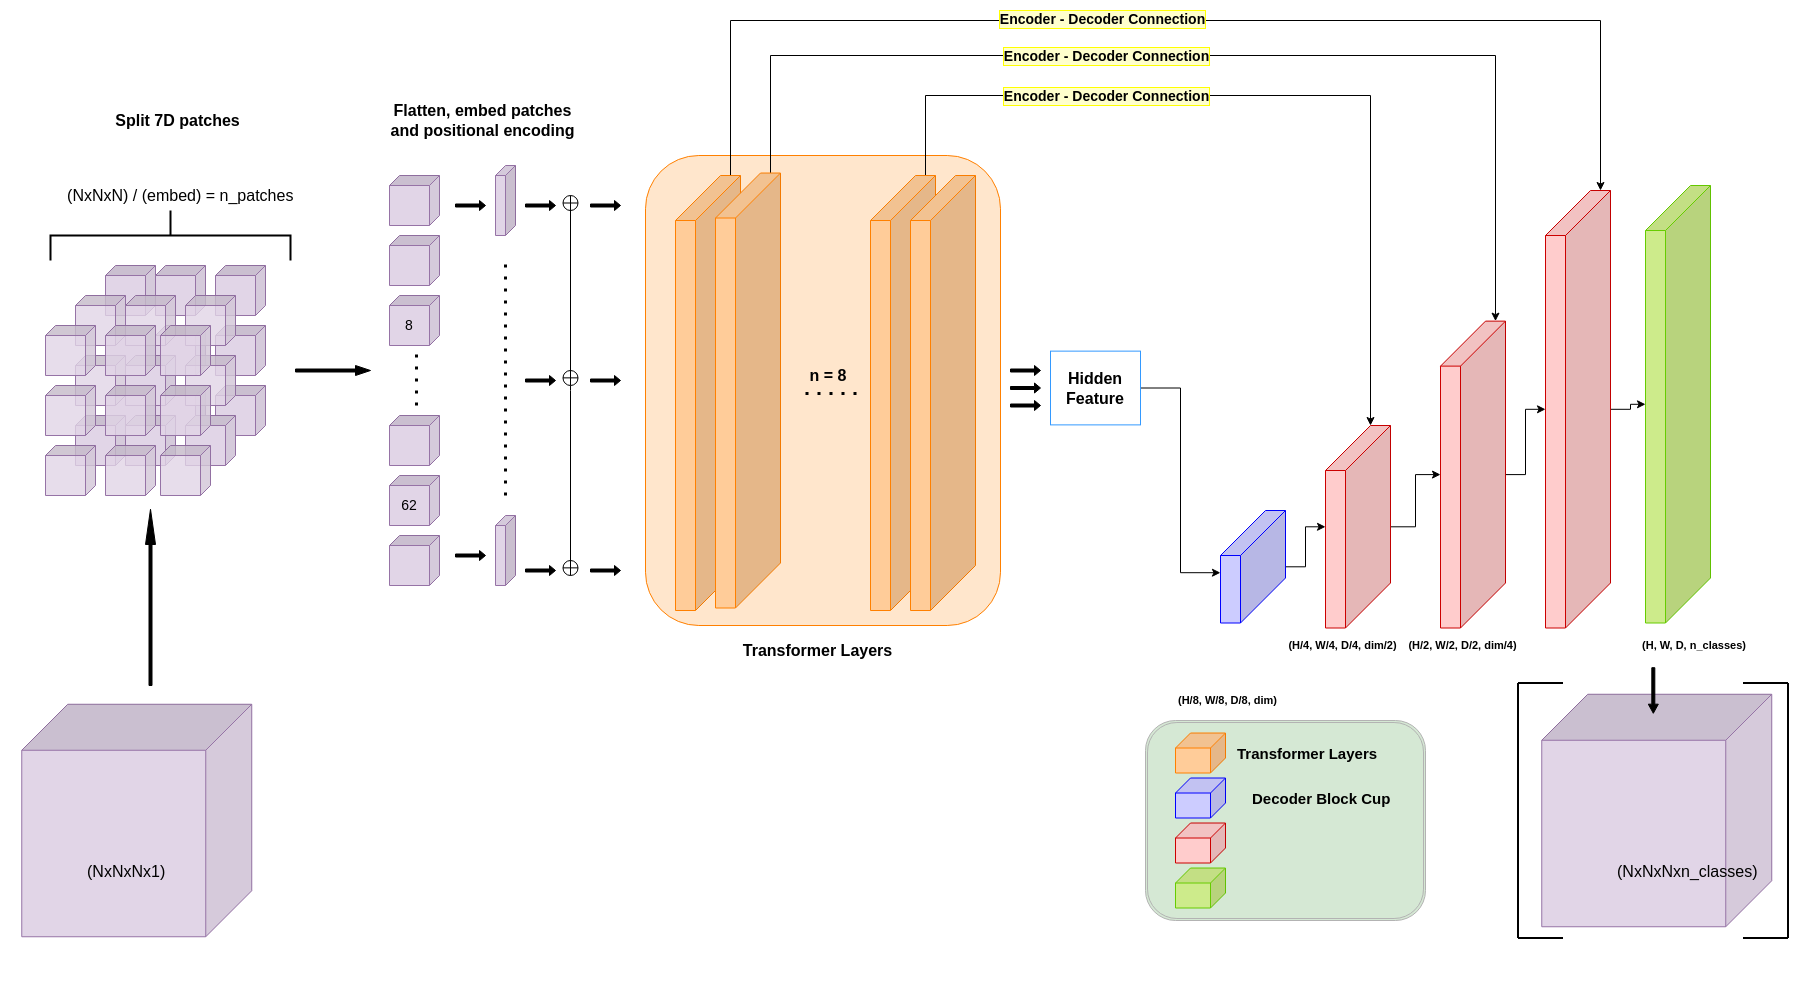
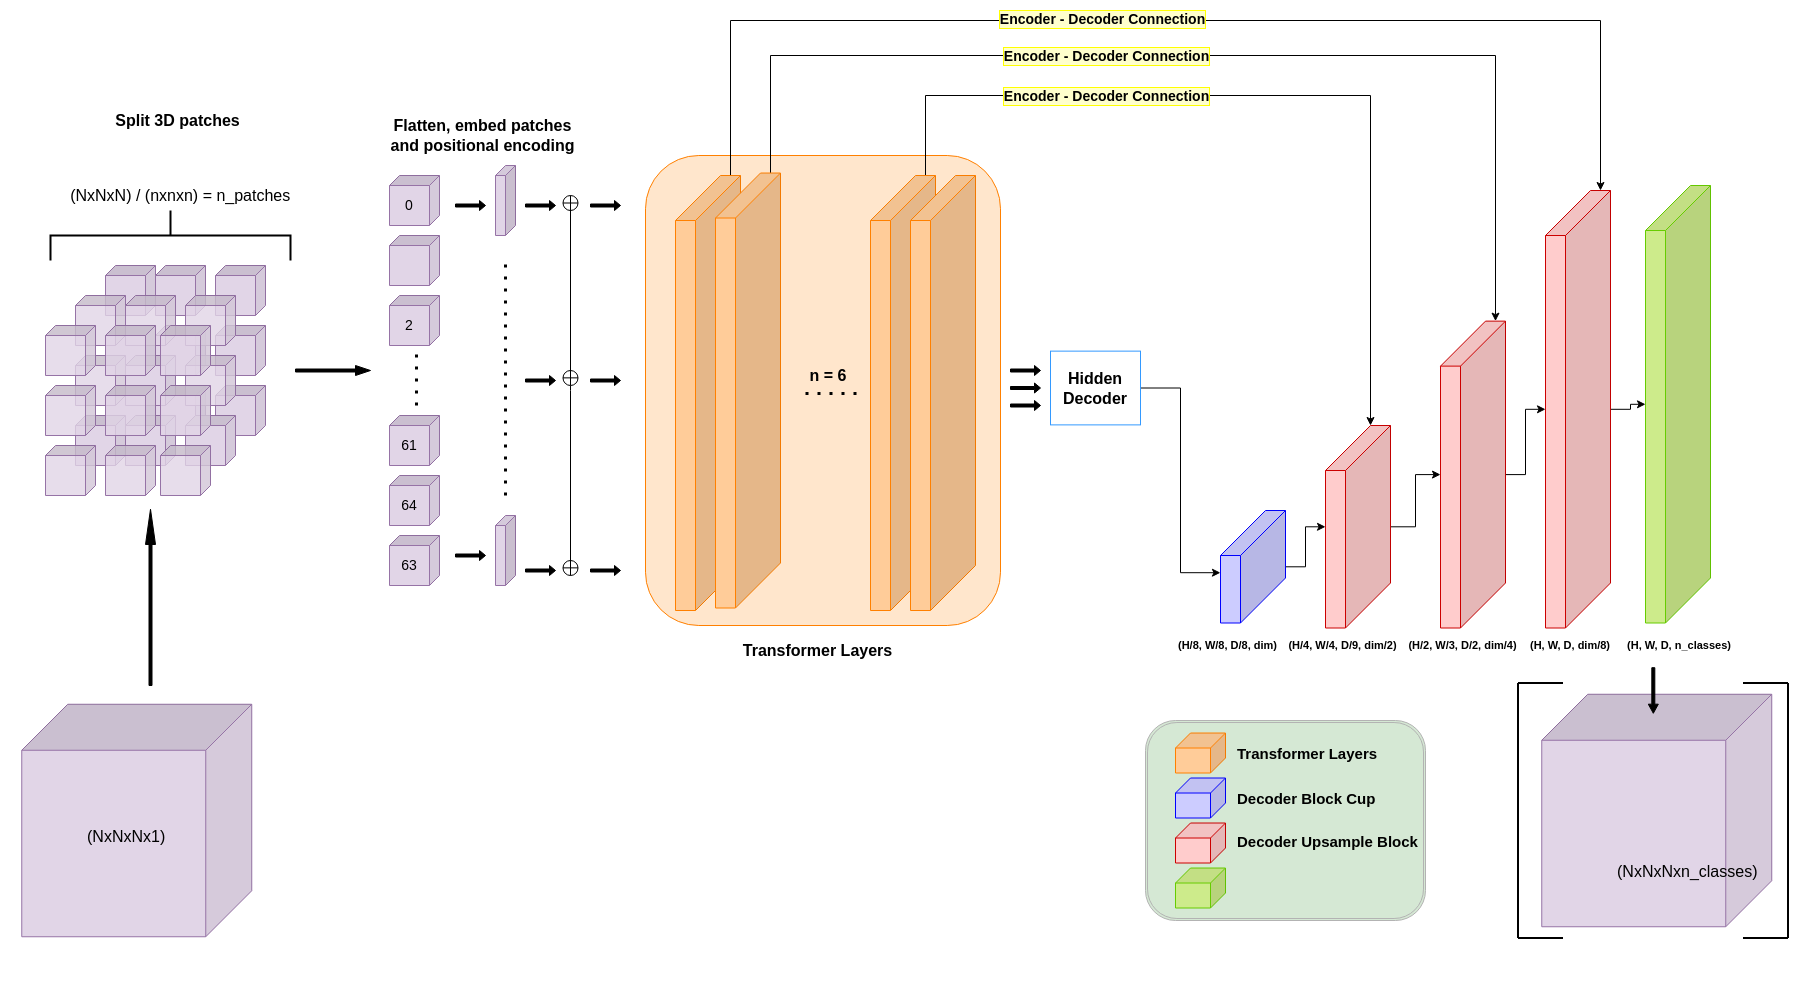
- <mxCell id="53" value="&lt;font style=&quot;font-size: 16px&quot;&gt;&lt;b&gt;Split 7D patches&lt;/b&gt;&lt;/font&gt;" style="text;html=1;strokeColor=none;fillColor=none;align=center;verticalAlign=middle;whiteSpace=wrap;rounded=0;" vertex="1" parent="1"><mxGeometry x="90" y="110" width="175" height="20" as="geometry" /></mxCell>
+ <mxCell id="53" value="&lt;font style=&quot;font-size: 16px&quot;&gt;&lt;b&gt;Split 3D patches&lt;/b&gt;&lt;/font&gt;" style="text;html=1;strokeColor=none;fillColor=none;align=center;verticalAlign=middle;whiteSpace=wrap;rounded=0;" vertex="1" parent="1"><mxGeometry x="90" y="110" width="175" height="20" as="geometry" /></mxCell>
- <mxCell id="54" value="&lt;font style=&quot;font-size: 16px&quot;&gt;&lt;b&gt;Flatten, embed patches&lt;/b&gt; &lt;b&gt;and&lt;/b&gt; &lt;b&gt;positional encoding&lt;br&gt;&lt;/b&gt;&lt;/font&gt;" style="text;html=1;strokeColor=none;fillColor=none;align=center;verticalAlign=middle;whiteSpace=wrap;rounded=0;" vertex="1" parent="1"><mxGeometry x="380" y="110" width="205" height="20" as="geometry" /></mxCell>
+ <mxCell id="54" value="&lt;font style=&quot;font-size: 16px&quot;&gt;&lt;b&gt;Flatten, embed patches&lt;/b&gt; &lt;b&gt;and&lt;/b&gt; &lt;b&gt;positional encoding&lt;br&gt;&lt;/b&gt;&lt;/font&gt;" style="text;html=1;strokeColor=none;fillColor=none;align=center;verticalAlign=middle;whiteSpace=wrap;rounded=0;" vertex="1" parent="1"><mxGeometry x="380" y="125" width="205" height="20" as="geometry" /></mxCell>
- <mxCell id="48" value="&lt;font style=&quot;font-size: 16px&quot;&gt;&amp;nbsp;(NxNxN) / (embed) = n_patches&lt;/font&gt;" style="text;html=1;strokeColor=none;fillColor=none;align=center;verticalAlign=middle;whiteSpace=wrap;rounded=0;fontSize=14;" parent="1" vertex="1"><mxGeometry x="32.5" y="185" width="290" height="20" as="geometry" /></mxCell>
+ <mxCell id="48" value="&lt;font style=&quot;font-size: 16px&quot;&gt;&amp;nbsp;(NxNxN) / (nxnxn) = n_patches&lt;/font&gt;" style="text;html=1;strokeColor=none;fillColor=none;align=center;verticalAlign=middle;whiteSpace=wrap;rounded=0;fontSize=14;" parent="1" vertex="1"><mxGeometry x="32.5" y="185" width="290" height="20" as="geometry" /></mxCell>
+ <mxCell id="42" value="0" style="text;html=1;strokeColor=none;fillColor=none;align=center;verticalAlign=middle;whiteSpace=wrap;rounded=0;strokeWidth=2;fontSize=14;" parent="1" vertex="1"><mxGeometry x="389" y="195" width="40" height="20" as="geometry" /></mxCell>
- <mxCell id="43" value="8" style="text;html=1;strokeColor=none;fillColor=none;align=center;verticalAlign=middle;whiteSpace=wrap;rounded=0;strokeWidth=2;fontSize=14;" parent="1" vertex="1"><mxGeometry x="389" y="315" width="40" height="20" as="geometry" /></mxCell>
+ <mxCell id="43" value="2" style="text;html=1;strokeColor=none;fillColor=none;align=center;verticalAlign=middle;whiteSpace=wrap;rounded=0;strokeWidth=2;fontSize=14;" parent="1" vertex="1"><mxGeometry x="389" y="315" width="40" height="20" as="geometry" /></mxCell>
- <mxCell id="80" value="&lt;font style=&quot;font-size: 16px&quot;&gt;&lt;b&gt;n = 8&lt;/b&gt;&lt;/font&gt;" style="text;html=1;strokeColor=none;fillColor=none;align=center;verticalAlign=middle;whiteSpace=wrap;rounded=0;" vertex="1" parent="1"><mxGeometry x="807.5" y="365" width="40" height="20" as="geometry" /></mxCell>
+ <mxCell id="80" value="&lt;font style=&quot;font-size: 16px&quot;&gt;&lt;b&gt;n = 6&lt;/b&gt;&lt;/font&gt;" style="text;html=1;strokeColor=none;fillColor=none;align=center;verticalAlign=middle;whiteSpace=wrap;rounded=0;" vertex="1" parent="1"><mxGeometry x="807.5" y="365" width="40" height="20" as="geometry" /></mxCell>
- <mxCell id="83" value="&lt;font style=&quot;font-size: 16px&quot;&gt;&lt;b&gt;Hidden Feature&lt;/b&gt;&lt;/font&gt;" style="text;html=1;strokeColor=#3399FF;fillColor=none;align=center;verticalAlign=middle;whiteSpace=wrap;rounded=0;" vertex="1" parent="1"><mxGeometry x="1050" y="350.63" width="90" height="73.75" as="geometry" /></mxCell>
+ <mxCell id="83" value="&lt;font style=&quot;font-size: 16px&quot;&gt;&lt;b&gt;Hidden Decoder&lt;/b&gt;&lt;/font&gt;" style="text;html=1;strokeColor=#3399FF;fillColor=none;align=center;verticalAlign=middle;whiteSpace=wrap;rounded=0;" vertex="1" parent="1"><mxGeometry x="1050" y="350.63" width="90" height="73.75" as="geometry" /></mxCell>
+ <mxCell id="44" value="61" style="text;html=1;strokeColor=none;fillColor=none;align=center;verticalAlign=middle;whiteSpace=wrap;rounded=0;strokeWidth=2;fontSize=14;" parent="1" vertex="1"><mxGeometry x="389" y="435" width="40" height="20" as="geometry" /></mxCell>
- <mxCell id="45" value="62" style="text;html=1;strokeColor=none;fillColor=none;align=center;verticalAlign=middle;whiteSpace=wrap;rounded=0;strokeWidth=2;fontSize=14;" parent="1" vertex="1"><mxGeometry x="389" y="495" width="40" height="20" as="geometry" /></mxCell>
+ <mxCell id="45" value="64" style="text;html=1;strokeColor=none;fillColor=none;align=center;verticalAlign=middle;whiteSpace=wrap;rounded=0;strokeWidth=2;fontSize=14;" parent="1" vertex="1"><mxGeometry x="389" y="495" width="40" height="20" as="geometry" /></mxCell>
+ <mxCell id="46" value="63" style="text;html=1;strokeColor=none;fillColor=none;align=center;verticalAlign=middle;whiteSpace=wrap;rounded=0;strokeWidth=2;fontSize=14;" parent="1" vertex="1"><mxGeometry x="389" y="555" width="40" height="20" as="geometry" /></mxCell>
- <mxCell id="96" value="&lt;font style=&quot;font-size: 11px&quot;&gt;&lt;b&gt;(H/4, W/4, D/4, dim/2)&lt;/b&gt;&lt;/font&gt;" style="text;html=1;strokeColor=none;fillColor=none;align=center;verticalAlign=middle;whiteSpace=wrap;rounded=0;" vertex="1" parent="1"><mxGeometry x="1285" y="635" width="115" height="20" as="geometry" /></mxCell>
+ <mxCell id="96" value="&lt;font style=&quot;font-size: 11px&quot;&gt;&lt;b&gt;(H/4, W/4, D/9, dim/2)&lt;/b&gt;&lt;/font&gt;" style="text;html=1;strokeColor=none;fillColor=none;align=center;verticalAlign=middle;whiteSpace=wrap;rounded=0;" vertex="1" parent="1"><mxGeometry x="1285" y="635" width="115" height="20" as="geometry" /></mxCell>
- <mxCell id="97" value="&lt;font style=&quot;font-size: 11px&quot;&gt;&lt;b&gt;(H/2, W/2, D/2, dim/4)&lt;/b&gt;&lt;/font&gt;" style="text;html=1;strokeColor=none;fillColor=none;align=center;verticalAlign=middle;whiteSpace=wrap;rounded=0;" vertex="1" parent="1"><mxGeometry x="1405" y="635" width="115" height="20" as="geometry" /></mxCell>
+ <mxCell id="97" value="&lt;font style=&quot;font-size: 11px&quot;&gt;&lt;b&gt;(H/2, W/3, D/2, dim/4)&lt;/b&gt;&lt;/font&gt;" style="text;html=1;strokeColor=none;fillColor=none;align=center;verticalAlign=middle;whiteSpace=wrap;rounded=0;" vertex="1" parent="1"><mxGeometry x="1405" y="635" width="115" height="20" as="geometry" /></mxCell>
+ <mxCell id="98" value="&lt;font style=&quot;font-size: 11px&quot;&gt;&lt;b&gt;(H, W, D, dim/8)&lt;/b&gt;&lt;/font&gt;" style="text;html=1;strokeColor=none;fillColor=none;align=center;verticalAlign=middle;whiteSpace=wrap;rounded=0;" vertex="1" parent="1"><mxGeometry x="1525" y="635" width="90" height="20" as="geometry" /></mxCell>
- <mxCell id="100" value="&lt;font style=&quot;font-size: 11px&quot;&gt;&lt;b&gt;(H, W, D, n_classes)&lt;/b&gt;&lt;/font&gt;" style="text;html=1;strokeColor=none;fillColor=none;align=center;verticalAlign=middle;whiteSpace=wrap;rounded=0;" vertex="1" parent="1"><mxGeometry x="1640" y="635" width="107.5" height="20" as="geometry" /></mxCell>
+ <mxCell id="100" value="&lt;font style=&quot;font-size: 11px&quot;&gt;&lt;b&gt;(H, W, D, n_classes)&lt;/b&gt;&lt;/font&gt;" style="text;html=1;strokeColor=none;fillColor=none;align=center;verticalAlign=middle;whiteSpace=wrap;rounded=0;" vertex="1" parent="1"><mxGeometry x="1625" y="635" width="107.5" height="20" as="geometry" /></mxCell>
- <mxCell id="87" value="&lt;font style=&quot;font-size: 11px&quot;&gt;&lt;b&gt;(H/8, W/8, D/8, dim)&lt;/b&gt;&lt;/font&gt;" style="text;html=1;strokeColor=none;fillColor=none;align=center;verticalAlign=middle;whiteSpace=wrap;rounded=0;" vertex="1" parent="1"><mxGeometry x="1175" y="690" width="105" height="20" as="geometry" /></mxCell>
+ <mxCell id="87" value="&lt;font style=&quot;font-size: 11px&quot;&gt;&lt;b&gt;(H/8, W/8, D/8, dim)&lt;/b&gt;&lt;/font&gt;" style="text;html=1;strokeColor=none;fillColor=none;align=center;verticalAlign=middle;whiteSpace=wrap;rounded=0;" vertex="1" parent="1"><mxGeometry x="1175" y="635" width="105" height="20" as="geometry" /></mxCell>
- <mxCell id="116" value="&lt;font style=&quot;font-size: 15px&quot;&gt;Decoder Block Cup&lt;/font&gt;" style="text;html=1;strokeColor=none;fillColor=none;align=left;verticalAlign=middle;whiteSpace=wrap;rounded=0;fontStyle=1" vertex="1" parent="1"><mxGeometry x="1250" y="785.56" width="155" height="23.88" as="geometry" /></mxCell>
+ <mxCell id="116" value="&lt;font style=&quot;font-size: 15px&quot;&gt;Decoder Block Cup&lt;/font&gt;" style="text;html=1;strokeColor=none;fillColor=none;align=left;verticalAlign=middle;whiteSpace=wrap;rounded=0;fontStyle=1" vertex="1" parent="1"><mxGeometry x="1235" y="785.56" width="155" height="23.88" as="geometry" /></mxCell>
+ <mxCell id="118" value="&lt;font style=&quot;font-size: 15px&quot;&gt;Decoder Upsample Block&lt;/font&gt;" style="text;html=1;strokeColor=none;fillColor=none;align=left;verticalAlign=middle;whiteSpace=wrap;rounded=0;fontStyle=1" vertex="1" parent="1"><mxGeometry x="1235" y="828.62" width="185" height="23.88" as="geometry" /></mxCell>
- <mxCell id="105" value="&lt;font style=&quot;font-size: 16px&quot;&gt;(NxNxNx1) &lt;/font&gt;" style="text;whiteSpace=wrap;html=1;fontColor=#000000;" vertex="1" parent="1"><mxGeometry x="85" y="855" width="70" height="30" as="geometry" /></mxCell>
+ <mxCell id="105" value="&lt;font style=&quot;font-size: 16px&quot;&gt;(NxNxNx1) &lt;/font&gt;" style="text;whiteSpace=wrap;html=1;fontColor=#000000;" vertex="1" parent="1"><mxGeometry x="85" y="820" width="70" height="30" as="geometry" /></mxCell>
